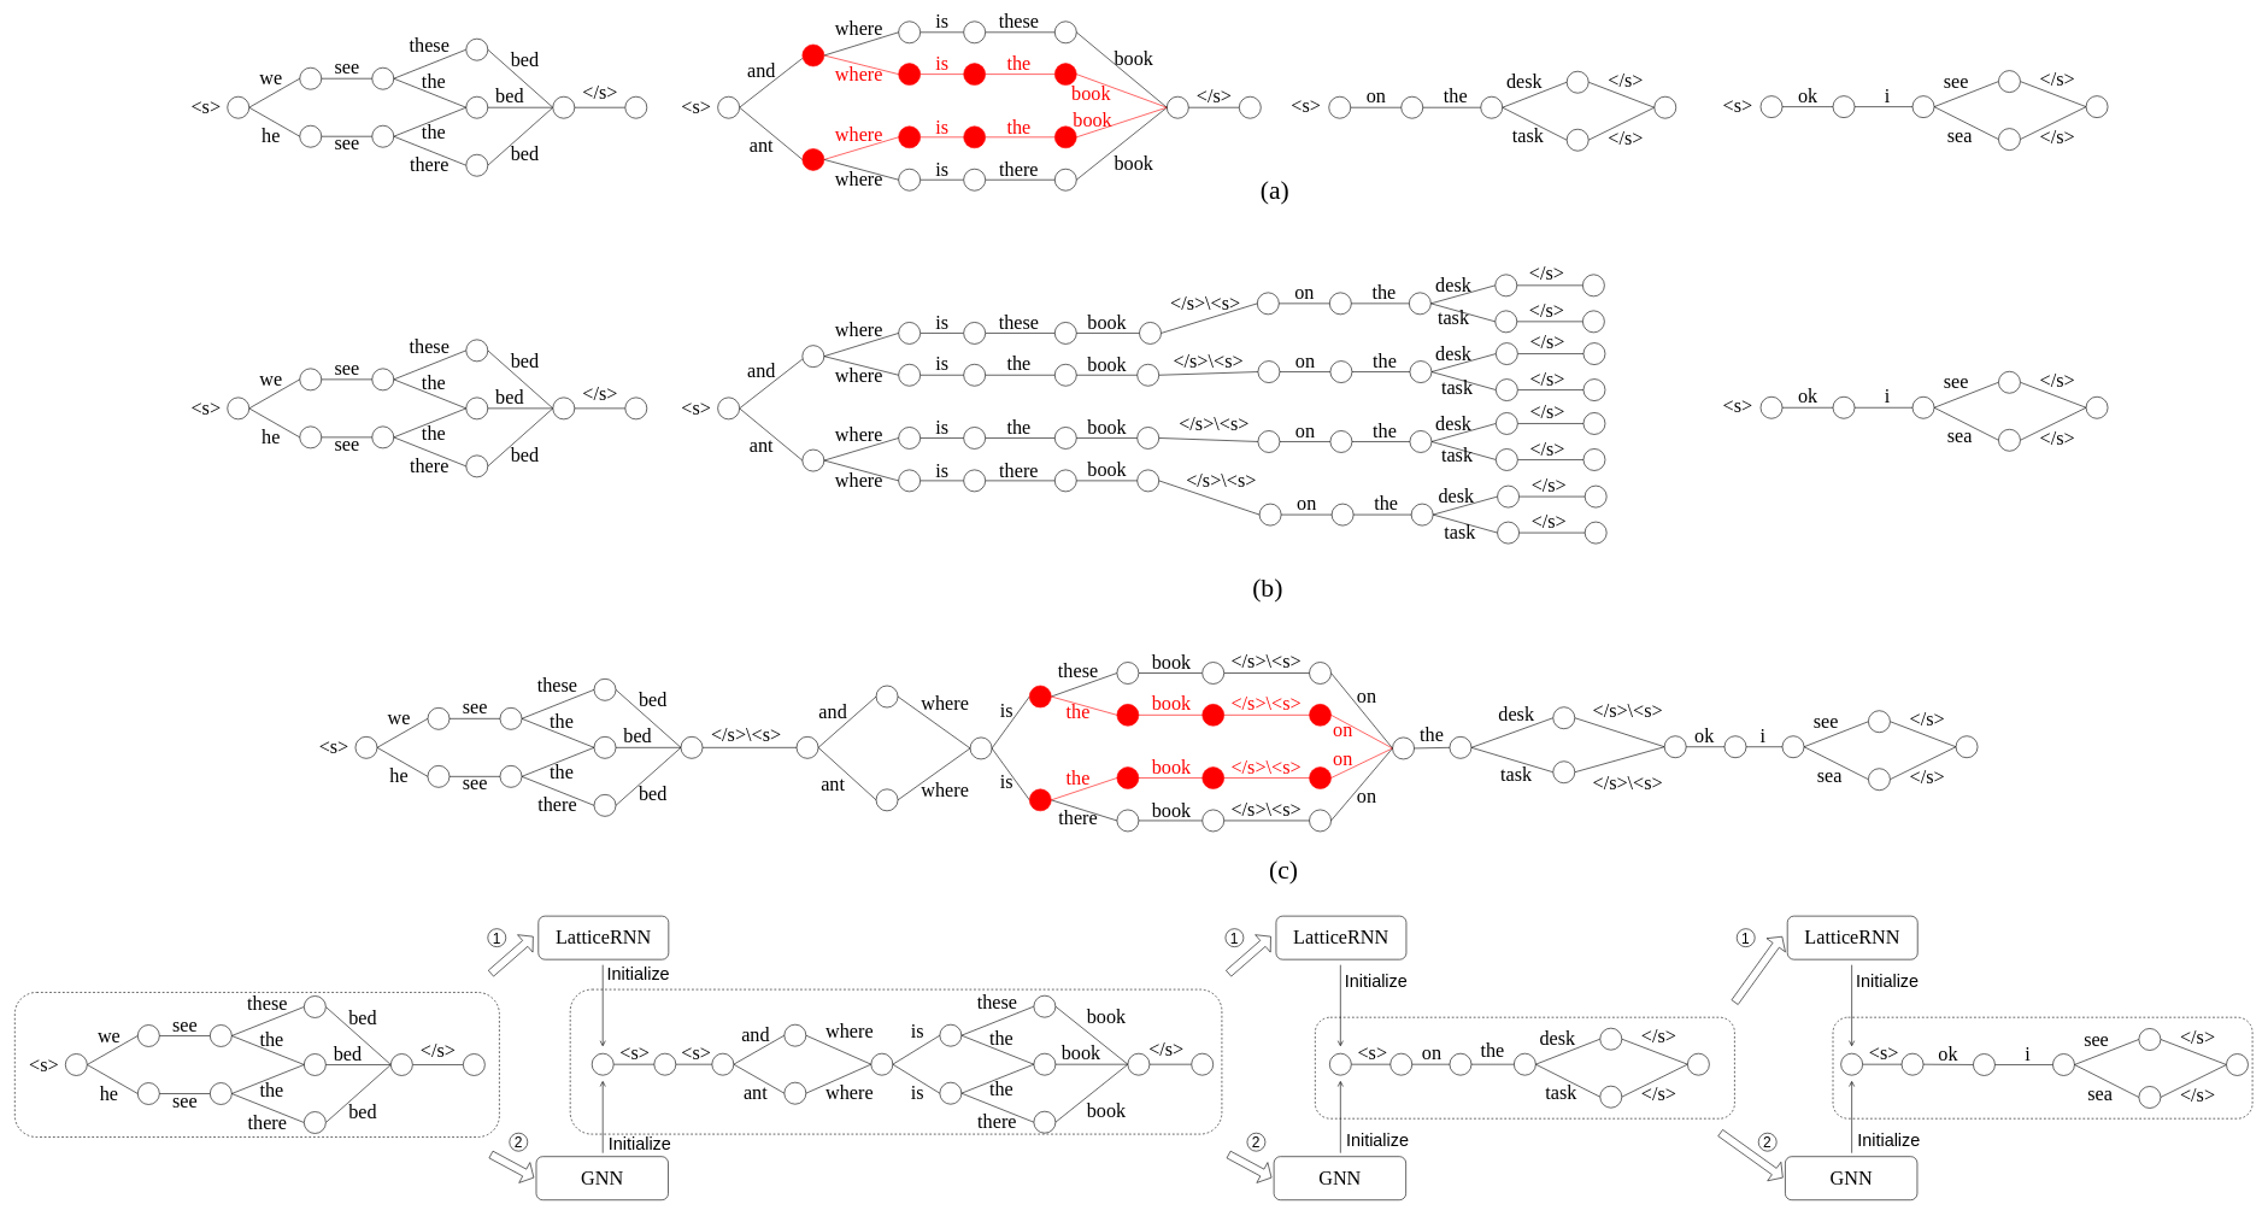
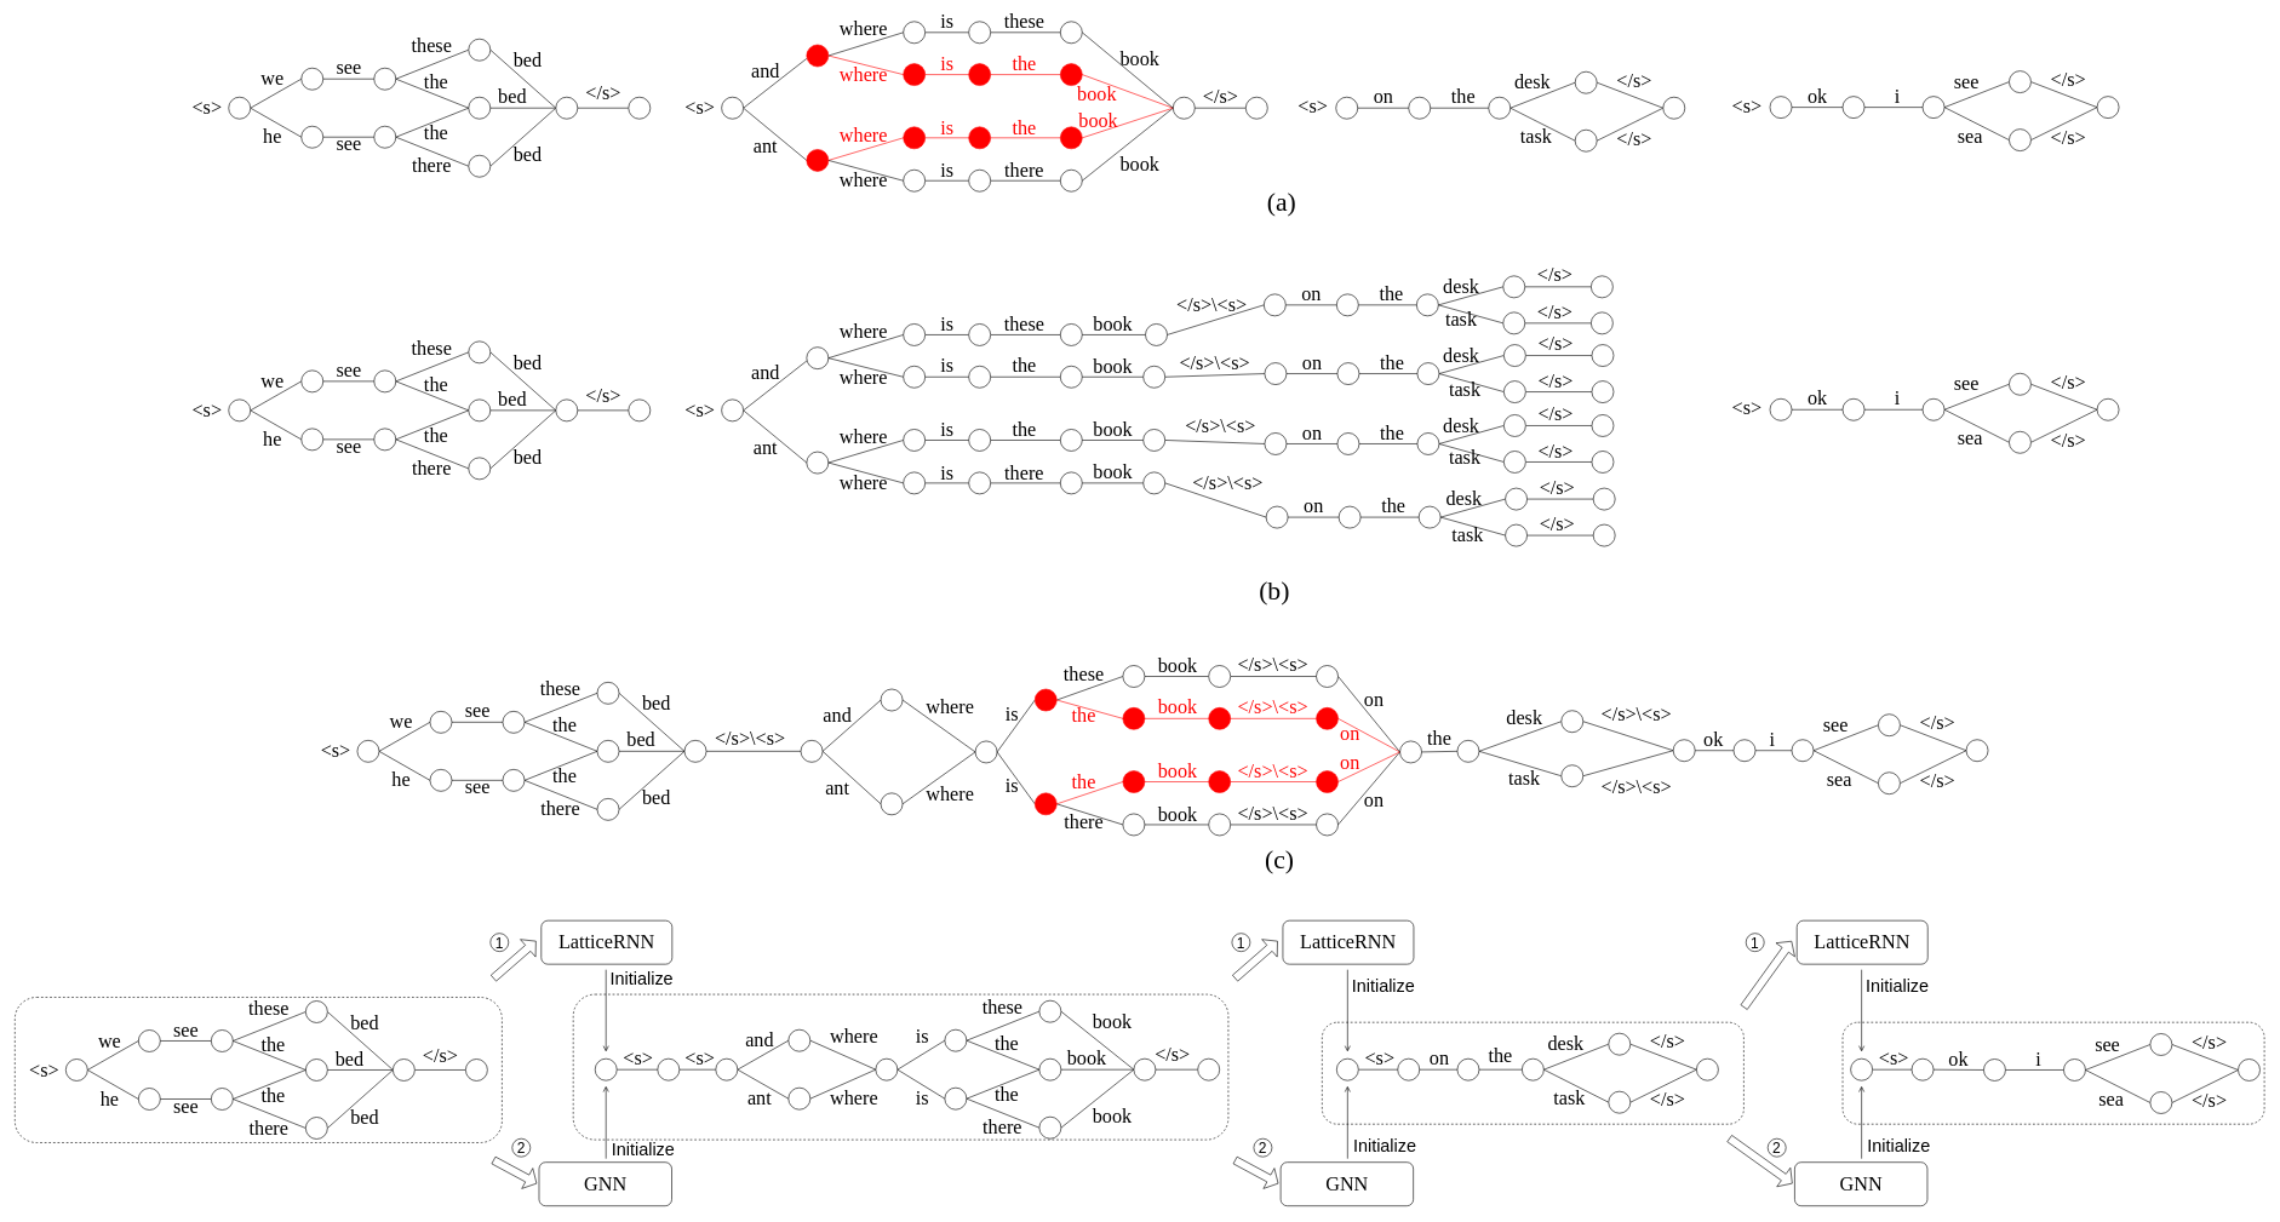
- <mxCell id="231" value="&lt;font style=&quot;font-size: 36px&quot; face=&quot;Georgia&quot;&gt;(a)&lt;/font&gt;" style="text;html=1;align=center;verticalAlign=middle;resizable=0;points=[];autosize=1;strokeColor=none;fillColor=none;fontSize=20;fontFamily=Helvetica;" parent="1" vertex="1"><mxGeometry x="1732" y="242" width="60" height="40" as="geometry" /></mxCell>
+ <mxCell id="231" value="&lt;font style=&quot;font-size: 36px&quot; face=&quot;Georgia&quot;&gt;(a)&lt;/font&gt;" style="text;html=1;align=center;verticalAlign=middle;resizable=0;points=[];autosize=1;strokeColor=none;fillColor=none;fontSize=20;fontFamily=Helvetica;" parent="1" vertex="1"><mxGeometry x="1732" y="257" width="60" height="40" as="geometry" /></mxCell>
- <mxCell id="232" value="&lt;font style=&quot;font-size: 36px&quot; face=&quot;Georgia&quot;&gt;(c)&lt;/font&gt;" style="text;html=1;align=center;verticalAlign=middle;resizable=0;points=[];autosize=1;strokeColor=none;fillColor=none;fontSize=20;fontFamily=Helvetica;" parent="1" vertex="1"><mxGeometry x="1739" y="1173" width="70" height="60" as="geometry" /></mxCell>
+ <mxCell id="232" value="&lt;font style=&quot;font-size: 36px&quot; face=&quot;Georgia&quot;&gt;(c)&lt;/font&gt;" style="text;html=1;align=center;verticalAlign=middle;resizable=0;points=[];autosize=1;strokeColor=none;fillColor=none;fontSize=20;fontFamily=Helvetica;" parent="1" vertex="1"><mxGeometry x="1724" y="1153" width="70" height="60" as="geometry" /></mxCell>
